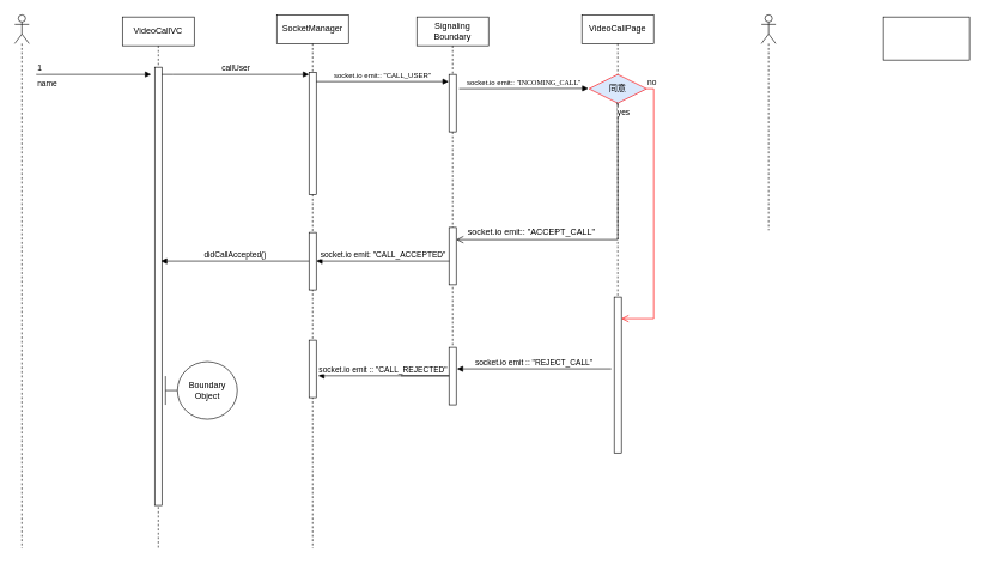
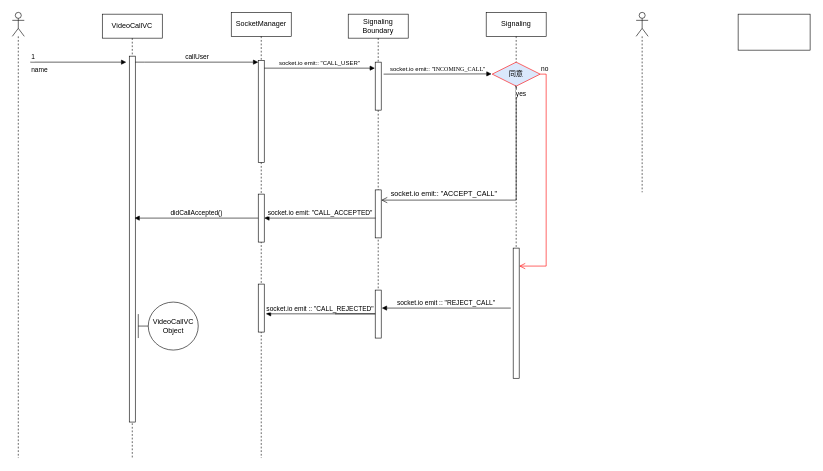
- <mxCell id="18" value="VideoCallPage" style="shape=umlLifeline;perimeter=lifelinePerimeter;whiteSpace=wrap;html=1;container=1;dropTarget=0;collapsible=0;recursiveResize=0;outlineConnect=0;portConstraint=eastwest;newEdgeStyle={&quot;curved&quot;:0,&quot;rounded&quot;:0};" vertex="1" parent="1"><mxGeometry x="810" y="20" width="100" height="460" as="geometry" /></mxCell>
+ <mxCell id="18" value="Signaling" style="shape=umlLifeline;perimeter=lifelinePerimeter;whiteSpace=wrap;html=1;container=1;dropTarget=0;collapsible=0;recursiveResize=0;outlineConnect=0;portConstraint=eastwest;newEdgeStyle={&quot;curved&quot;:0,&quot;rounded&quot;:0};" vertex="1" parent="1"><mxGeometry x="810" y="20" width="100" height="460" as="geometry" /></mxCell>
- <mxCell id="28" value="Boundary Object" style="shape=umlBoundary;whiteSpace=wrap;html=1;" vertex="1" parent="1"><mxGeometry x="230" y="503" width="100" height="80" as="geometry" /></mxCell>
+ <mxCell id="28" value="VideoCallVC Object" style="shape=umlBoundary;whiteSpace=wrap;html=1;" vertex="1" parent="1"><mxGeometry x="230" y="503" width="100" height="80" as="geometry" /></mxCell>
